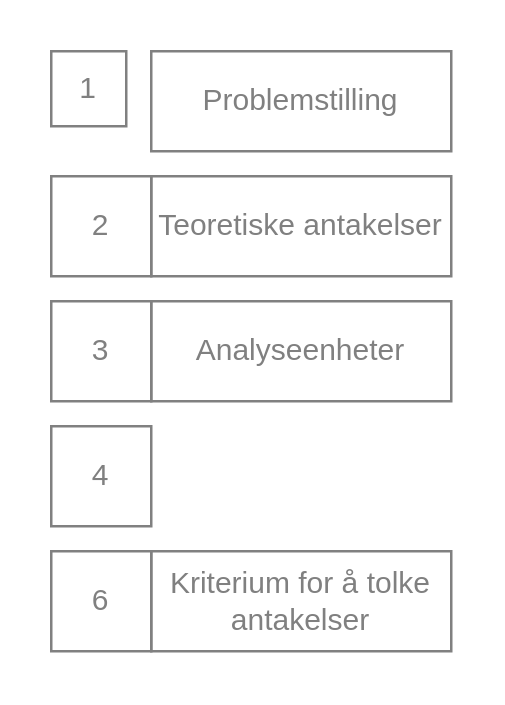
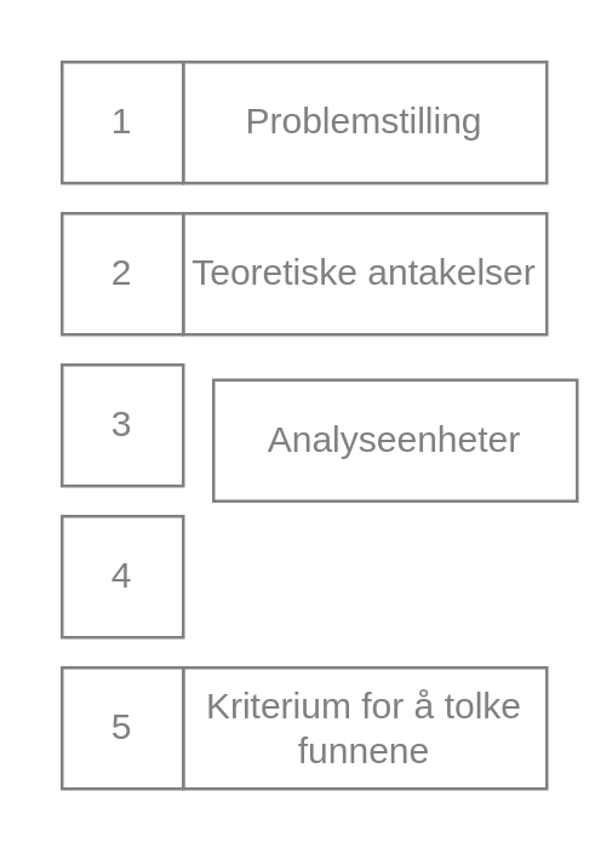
- <mxCell id="6" value="1" style="rounded=0;whiteSpace=wrap;html=1;fontColor=#808080;strokeColor=#808080;" vertex="1" parent="1"><mxGeometry x="20" y="20" width="30" height="30" as="geometry" /></mxCell>
+ <mxCell id="6" value="1" style="rounded=0;whiteSpace=wrap;html=1;fontColor=#808080;strokeColor=#808080;" vertex="1" parent="1"><mxGeometry x="20" y="20" width="40" height="40" as="geometry" /></mxCell>
- <mxCell id="4" value="Analyseenheter" style="rounded=0;whiteSpace=wrap;html=1;fontColor=#808080;strokeColor=#808080;" vertex="1" parent="1"><mxGeometry x="60" y="120" width="120" height="40" as="geometry" /></mxCell>
+ <mxCell id="4" value="Analyseenheter" style="rounded=0;whiteSpace=wrap;html=1;fontColor=#808080;strokeColor=#808080;" vertex="1" parent="1"><mxGeometry x="70" y="125" width="120" height="40" as="geometry" /></mxCell>
- <mxCell id="10" value="6" style="rounded=0;whiteSpace=wrap;html=1;fontColor=#808080;strokeColor=#808080;" vertex="1" parent="1"><mxGeometry x="20" y="220" width="40" height="40" as="geometry" /></mxCell>
+ <mxCell id="10" value="5" style="rounded=0;whiteSpace=wrap;html=1;fontColor=#808080;strokeColor=#808080;" vertex="1" parent="1"><mxGeometry x="20" y="220" width="40" height="40" as="geometry" /></mxCell>
- <mxCell id="5" value="Kriterium for å tolke antakelser" style="rounded=0;whiteSpace=wrap;html=1;fontColor=#808080;strokeColor=#808080;" vertex="1" parent="1"><mxGeometry x="60" y="220" width="120" height="40" as="geometry" /></mxCell>
+ <mxCell id="5" value="Kriterium for å tolke funnene" style="rounded=0;whiteSpace=wrap;html=1;fontColor=#808080;strokeColor=#808080;" vertex="1" parent="1"><mxGeometry x="60" y="220" width="120" height="40" as="geometry" /></mxCell>
